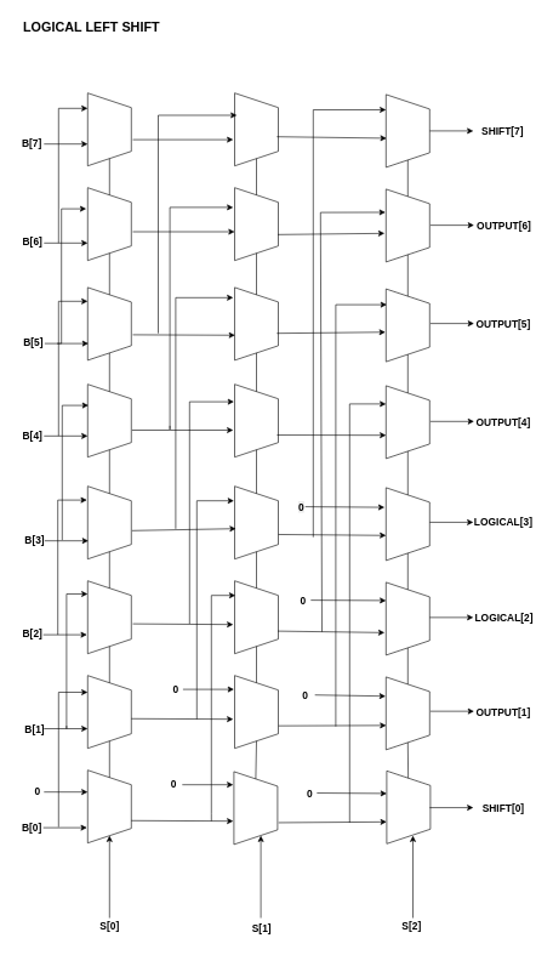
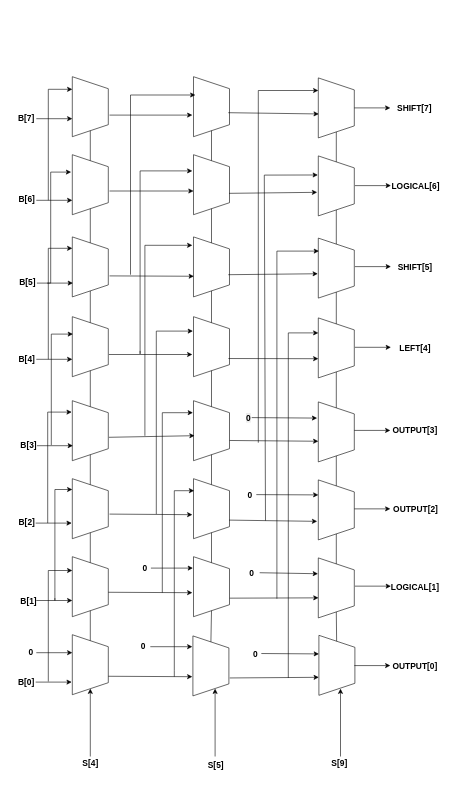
- <mxCell id="3" value="&lt;font style=&quot;font-size: 18px;&quot;&gt;&lt;b&gt;LOGICAL LEFT SHIFT&lt;/b&gt;&lt;/font&gt;" style="text;html=1;align=center;verticalAlign=middle;resizable=0;points=[];autosize=1;strokeColor=none;fillColor=none;" parent="1" vertex="1"><mxGeometry x="22" y="20" width="206" height="34" as="geometry" /></mxCell>
- <mxCell id="118" value="&lt;font style=&quot;font-size: 14px;&quot;&gt;&lt;b&gt;OUTPUT[6]&lt;/b&gt;&lt;/font&gt;" style="text;html=1;align=center;verticalAlign=middle;resizable=0;points=[];autosize=1;strokeColor=none;fillColor=none;" parent="1" vertex="1"><mxGeometry x="645" y="294" width="93" height="29" as="geometry" /></mxCell>
+ <mxCell id="118" value="&lt;font style=&quot;font-size: 14px;&quot;&gt;&lt;b&gt;LOGICAL[6]&lt;/b&gt;&lt;/font&gt;" style="text;html=1;align=center;verticalAlign=middle;resizable=0;points=[];autosize=1;strokeColor=none;fillColor=none;" parent="1" vertex="1"><mxGeometry x="645" y="294" width="93" height="29" as="geometry" /></mxCell>
- <mxCell id="119" value="&lt;b&gt;&lt;font style=&quot;font-size: 14px;&quot;&gt;OUTPUT[5]&lt;/font&gt;&lt;/b&gt;" style="text;html=1;align=center;verticalAlign=middle;resizable=0;points=[];autosize=1;strokeColor=none;fillColor=none;" parent="1" vertex="1"><mxGeometry x="644" y="430" width="93" height="29" as="geometry" /></mxCell>
+ <mxCell id="119" value="&lt;b&gt;&lt;font style=&quot;font-size: 14px;&quot;&gt;SHIFT[5]&lt;/font&gt;&lt;/b&gt;" style="text;html=1;align=center;verticalAlign=middle;resizable=0;points=[];autosize=1;strokeColor=none;fillColor=none;" parent="1" vertex="1"><mxGeometry x="644" y="430" width="93" height="29" as="geometry" /></mxCell>
- <mxCell id="120" value="&lt;b&gt;&lt;font style=&quot;font-size: 14px;&quot;&gt;OUTPUT[4]&lt;/font&gt;&lt;/b&gt;" style="text;html=1;align=center;verticalAlign=middle;resizable=0;points=[];autosize=1;strokeColor=none;fillColor=none;" parent="1" vertex="1"><mxGeometry x="644" y="564" width="93" height="29" as="geometry" /></mxCell>
+ <mxCell id="120" value="&lt;b&gt;&lt;font style=&quot;font-size: 14px;&quot;&gt;LEFT[4]&lt;/font&gt;&lt;/b&gt;" style="text;html=1;align=center;verticalAlign=middle;resizable=0;points=[];autosize=1;strokeColor=none;fillColor=none;" parent="1" vertex="1"><mxGeometry x="644" y="564" width="93" height="29" as="geometry" /></mxCell>
- <mxCell id="127" value="&lt;b&gt;&lt;font style=&quot;font-size: 14px;&quot;&gt;LOGICAL[3]&lt;/font&gt;&lt;/b&gt;" style="text;html=1;align=center;verticalAlign=middle;resizable=0;points=[];autosize=1;strokeColor=none;fillColor=none;" parent="1" vertex="1"><mxGeometry x="644" y="702" width="93" height="29" as="geometry" /></mxCell>
+ <mxCell id="127" value="&lt;b&gt;&lt;font style=&quot;font-size: 14px;&quot;&gt;OUTPUT[3]&lt;/font&gt;&lt;/b&gt;" style="text;html=1;align=center;verticalAlign=middle;resizable=0;points=[];autosize=1;strokeColor=none;fillColor=none;" parent="1" vertex="1"><mxGeometry x="644" y="702" width="93" height="29" as="geometry" /></mxCell>
- <mxCell id="121" value="&lt;b&gt;&lt;font style=&quot;font-size: 14px;&quot;&gt;LOGICAL[2]&lt;/font&gt;&lt;/b&gt;" style="text;html=1;align=center;verticalAlign=middle;resizable=0;points=[];autosize=1;strokeColor=none;fillColor=none;" parent="1" vertex="1"><mxGeometry x="645" y="833" width="93" height="29" as="geometry" /></mxCell>
+ <mxCell id="121" value="&lt;b&gt;&lt;font style=&quot;font-size: 14px;&quot;&gt;OUTPUT[2]&lt;/font&gt;&lt;/b&gt;" style="text;html=1;align=center;verticalAlign=middle;resizable=0;points=[];autosize=1;strokeColor=none;fillColor=none;" parent="1" vertex="1"><mxGeometry x="645" y="833" width="93" height="29" as="geometry" /></mxCell>
- <mxCell id="122" value="&lt;b&gt;&lt;font style=&quot;font-size: 14px;&quot;&gt;OUTPUT[1]&lt;/font&gt;&lt;/b&gt;" style="text;html=1;align=center;verticalAlign=middle;resizable=0;points=[];autosize=1;strokeColor=none;fillColor=none;" parent="1" vertex="1"><mxGeometry x="644" y="963" width="93" height="29" as="geometry" /></mxCell>
+ <mxCell id="122" value="&lt;b&gt;&lt;font style=&quot;font-size: 14px;&quot;&gt;LOGICAL[1]&lt;/font&gt;&lt;/b&gt;" style="text;html=1;align=center;verticalAlign=middle;resizable=0;points=[];autosize=1;strokeColor=none;fillColor=none;" parent="1" vertex="1"><mxGeometry x="644" y="963" width="93" height="29" as="geometry" /></mxCell>
- <mxCell id="123" value="&lt;b&gt;&lt;font style=&quot;font-size: 14px;&quot;&gt;SHIFT[0]&lt;/font&gt;&lt;/b&gt;" style="text;html=1;align=center;verticalAlign=middle;resizable=0;points=[];autosize=1;strokeColor=none;fillColor=none;" parent="1" vertex="1"><mxGeometry x="644" y="1095" width="93" height="29" as="geometry" /></mxCell>
+ <mxCell id="123" value="&lt;b&gt;&lt;font style=&quot;font-size: 14px;&quot;&gt;OUTPUT[0]&lt;/font&gt;&lt;/b&gt;" style="text;html=1;align=center;verticalAlign=middle;resizable=0;points=[];autosize=1;strokeColor=none;fillColor=none;" parent="1" vertex="1"><mxGeometry x="644" y="1095" width="93" height="29" as="geometry" /></mxCell>
- <mxCell id="124" value="&lt;b&gt;&lt;font style=&quot;font-size: 14px;&quot;&gt;S[0]&lt;/font&gt;&lt;/b&gt;" style="text;html=1;align=center;verticalAlign=middle;resizable=0;points=[];autosize=1;strokeColor=none;fillColor=none;" parent="1" vertex="1"><mxGeometry x="128" y="1257" width="44" height="29" as="geometry" /></mxCell>
+ <mxCell id="124" value="&lt;b&gt;&lt;font style=&quot;font-size: 14px;&quot;&gt;S[4]&lt;/font&gt;&lt;/b&gt;" style="text;html=1;align=center;verticalAlign=middle;resizable=0;points=[];autosize=1;strokeColor=none;fillColor=none;" parent="1" vertex="1"><mxGeometry x="128" y="1257" width="44" height="29" as="geometry" /></mxCell>
- <mxCell id="126" value="&lt;font style=&quot;font-size: 14px;&quot;&gt;&lt;b&gt;S[2]&lt;/b&gt;&lt;/font&gt;" style="text;html=1;align=center;verticalAlign=middle;resizable=0;points=[];autosize=1;strokeColor=none;fillColor=none;" parent="1" vertex="1"><mxGeometry x="543" y="1257" width="44" height="29" as="geometry" /></mxCell>
+ <mxCell id="126" value="&lt;font style=&quot;font-size: 14px;&quot;&gt;&lt;b&gt;S[9]&lt;/b&gt;&lt;/font&gt;" style="text;html=1;align=center;verticalAlign=middle;resizable=0;points=[];autosize=1;strokeColor=none;fillColor=none;" parent="1" vertex="1"><mxGeometry x="543" y="1257" width="44" height="29" as="geometry" /></mxCell>
- <mxCell id="125" value="&lt;font style=&quot;font-size: 14px;&quot;&gt;&lt;b&gt;S[1]&lt;/b&gt;&lt;/font&gt;" style="text;html=1;align=center;verticalAlign=middle;resizable=0;points=[];autosize=1;strokeColor=none;fillColor=none;" parent="1" vertex="1"><mxGeometry x="337" y="1260" width="44" height="29" as="geometry" /></mxCell>
+ <mxCell id="125" value="&lt;font style=&quot;font-size: 14px;&quot;&gt;&lt;b&gt;S[5]&lt;/b&gt;&lt;/font&gt;" style="text;html=1;align=center;verticalAlign=middle;resizable=0;points=[];autosize=1;strokeColor=none;fillColor=none;" parent="1" vertex="1"><mxGeometry x="337" y="1260" width="44" height="29" as="geometry" /></mxCell>
